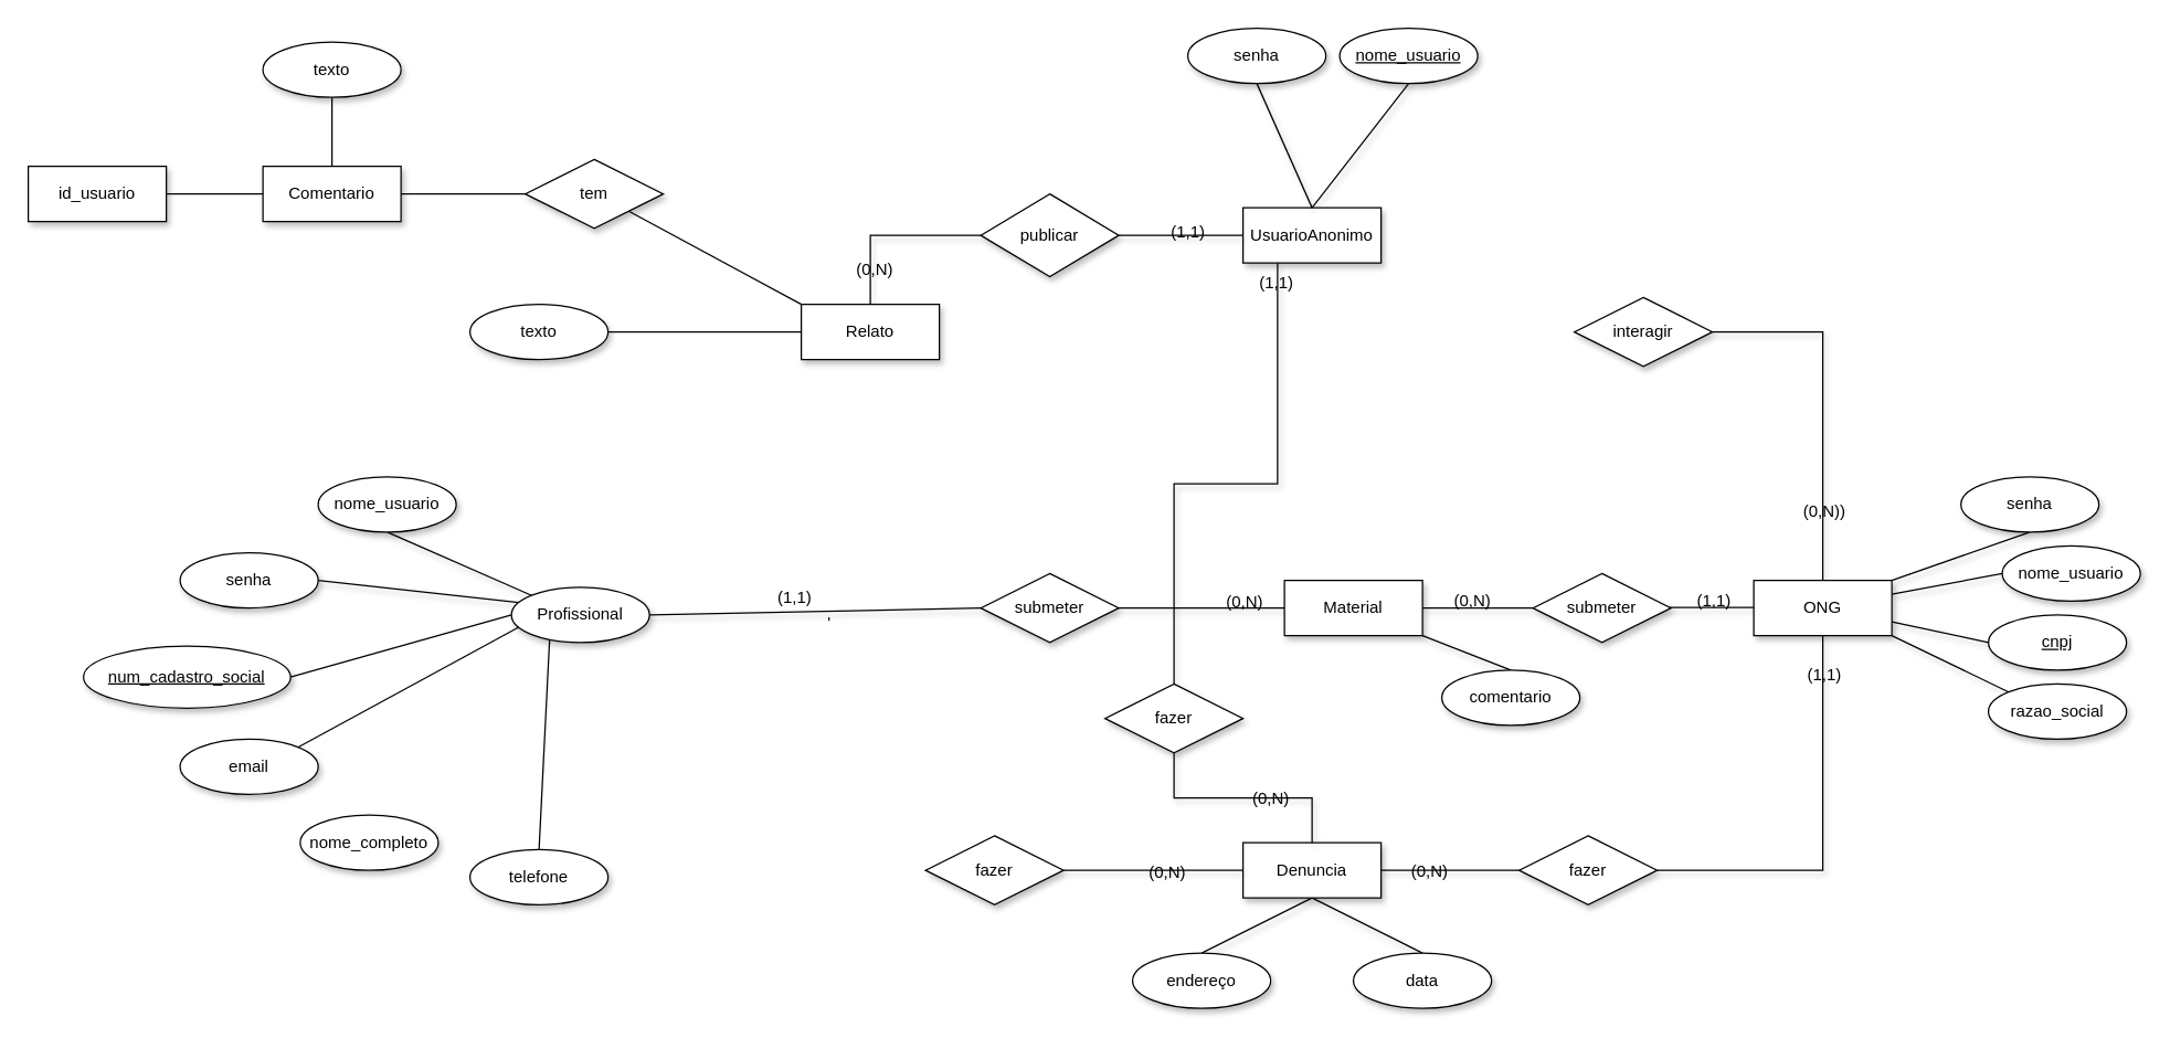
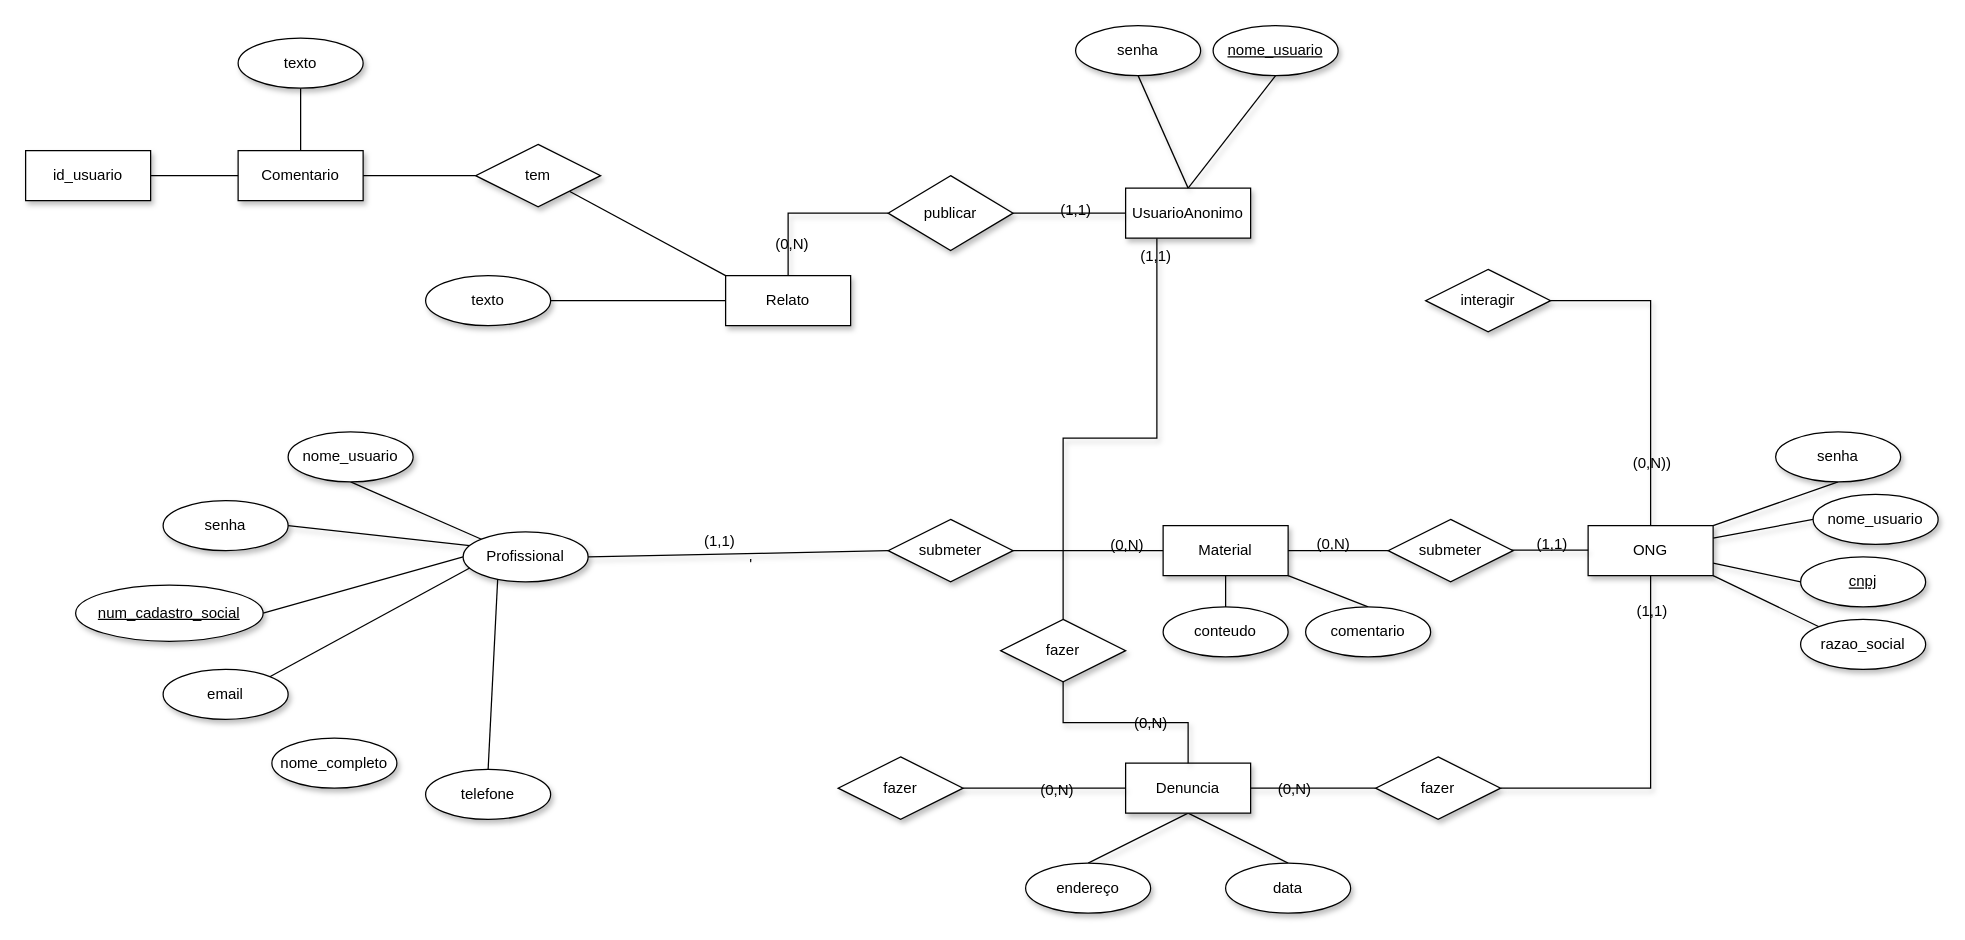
+ <mxCell id="19" style="edgeStyle=orthogonalEdgeStyle;rounded=0;sketch=0;hachureGap=4;jiggle=0;curveFitting=0;orthogonalLoop=1;jettySize=auto;html=1;exitX=0.5;exitY=1;exitDx=0;exitDy=0;entryX=0.5;entryY=0;entryDx=0;entryDy=0;fontFamily=Helvetica;endArrow=none;endFill=0;strokeColor=default;shadow=1;fillStyle=auto;align=center;verticalAlign=middle;fontSize=12;fontColor=default;labelBackgroundColor=none;fillColor=default;" parent="1" source="21" target="68" edge="1"><mxGeometry relative="1" as="geometry" /></mxCell>
+ <mxCell id="68" value="conteudo" style="ellipse;whiteSpace=wrap;html=1;align=center;labelBackgroundColor=none;fillColor=default;strokeColor=default;fontColor=default;rounded=0;sketch=0;curveFitting=0;jiggle=0;shadow=1;fillStyle=auto;verticalAlign=middle;fontFamily=Helvetica;fontSize=12;" parent="1" vertex="1"><mxGeometry x="930" y="485" width="100" height="40" as="geometry" /></mxCell>
